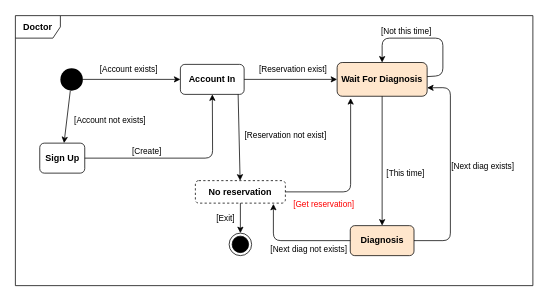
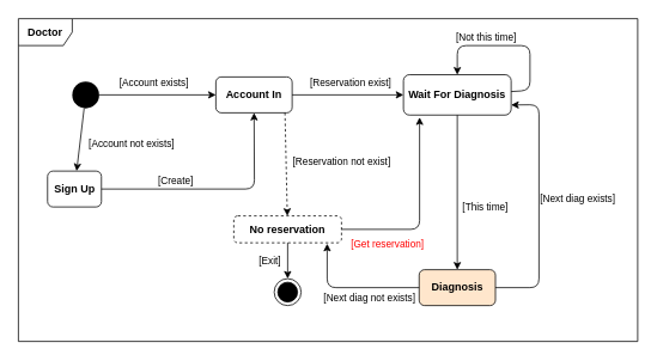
- <mxCell id="17" value="&lt;b&gt;Wait For Diagnosis&lt;/b&gt;" style="rounded=1;whiteSpace=wrap;html=1;fillColor=#ffe6cc;" parent="1" vertex="1"><mxGeometry x="449" y="82.5" width="120" height="45" as="geometry" /></mxCell>
+ <mxCell id="17" value="&lt;b&gt;Wait For Diagnosis&lt;/b&gt;" style="rounded=1;whiteSpace=wrap;html=1;" parent="1" vertex="1"><mxGeometry x="449" y="82.5" width="120" height="45" as="geometry" /></mxCell>
- <mxCell id="14" value="" style="endArrow=classic;html=1;exitX=0.906;exitY=1;exitDx=0;exitDy=0;exitPerimeter=0;" parent="1" source="7" target="16" edge="1"><mxGeometry width="50" height="50" relative="1" as="geometry"><mxPoint x="400" y="220" as="sourcePoint" /><mxPoint x="340" y="230" as="targetPoint" /></mxGeometry></mxCell>
+ <mxCell id="14" value="" style="endArrow=classic;html=1;exitX=0.906;exitY=1;exitDx=0;exitDy=0;exitPerimeter=0;dashed=1;" parent="1" source="7" target="16" edge="1"><mxGeometry width="50" height="50" relative="1" as="geometry"><mxPoint x="400" y="220" as="sourcePoint" /><mxPoint x="340" y="230" as="targetPoint" /></mxGeometry></mxCell>
